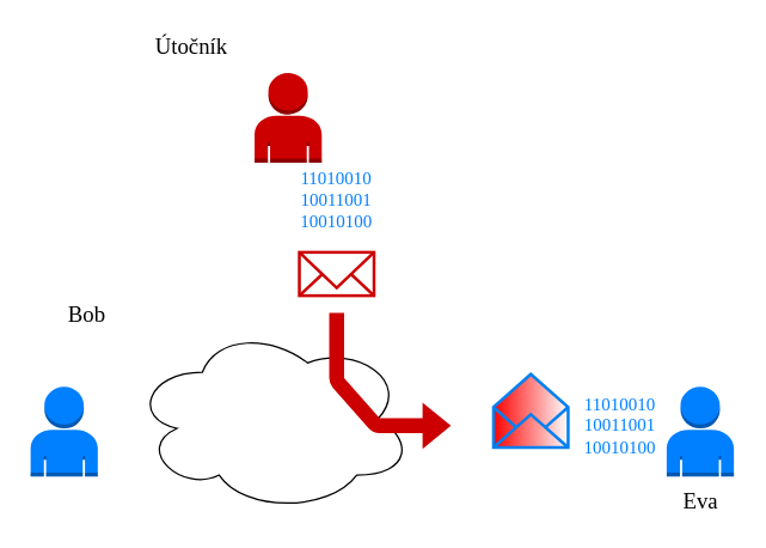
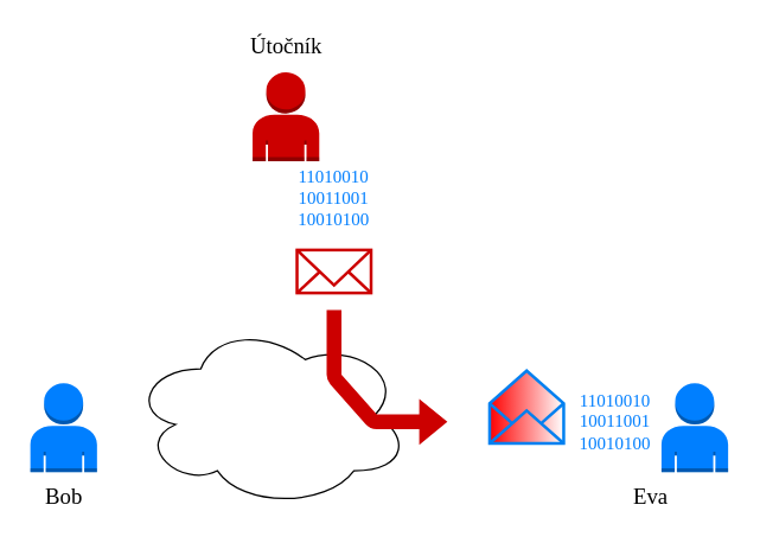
- <mxCell id="8" value="Útočník" style="text;html=1;strokeColor=none;fillColor=none;align=center;verticalAlign=middle;whiteSpace=wrap;rounded=0;fontSize=15;fontStyle=0;fontFamily=Vafle VUT;" parent="1" vertex="1"><mxGeometry x="107.5" y="20" width="40" height="20" as="geometry" /></mxCell>
+ <mxCell id="8" value="Útočník" style="text;html=1;strokeColor=none;fillColor=none;align=center;verticalAlign=middle;whiteSpace=wrap;rounded=0;fontSize=15;fontStyle=0;fontFamily=Vafle VUT;" parent="1" vertex="1"><mxGeometry x="172.5" y="20" width="40" height="20" as="geometry" /></mxCell>
- <mxCell id="6" value="Bob" style="text;html=1;strokeColor=none;fillColor=none;align=center;verticalAlign=middle;whiteSpace=wrap;rounded=0;fontSize=15;fontStyle=0;fontFamily=Vafle VUT;" parent="1" vertex="1"><mxGeometry x="37.5" y="199" width="40" height="20" as="geometry" /></mxCell>
+ <mxCell id="6" value="Bob" style="text;html=1;strokeColor=none;fillColor=none;align=center;verticalAlign=middle;whiteSpace=wrap;rounded=0;fontSize=15;fontStyle=0;fontFamily=Vafle VUT;" parent="1" vertex="1"><mxGeometry x="22.5" y="324" width="40" height="20" as="geometry" /></mxCell>
- <mxCell id="7" value="Eva" style="text;html=1;strokeColor=none;fillColor=none;align=center;verticalAlign=middle;whiteSpace=wrap;rounded=0;fontSize=15;fontStyle=0;fontFamily=Vafle VUT;" parent="1" vertex="1"><mxGeometry x="448.5" y="324" width="40" height="20" as="geometry" /></mxCell>
+ <mxCell id="7" value="Eva" style="text;html=1;strokeColor=none;fillColor=none;align=center;verticalAlign=middle;whiteSpace=wrap;rounded=0;fontSize=15;fontStyle=0;fontFamily=Vafle VUT;" parent="1" vertex="1"><mxGeometry x="418.5" y="324" width="40" height="20" as="geometry" /></mxCell>
